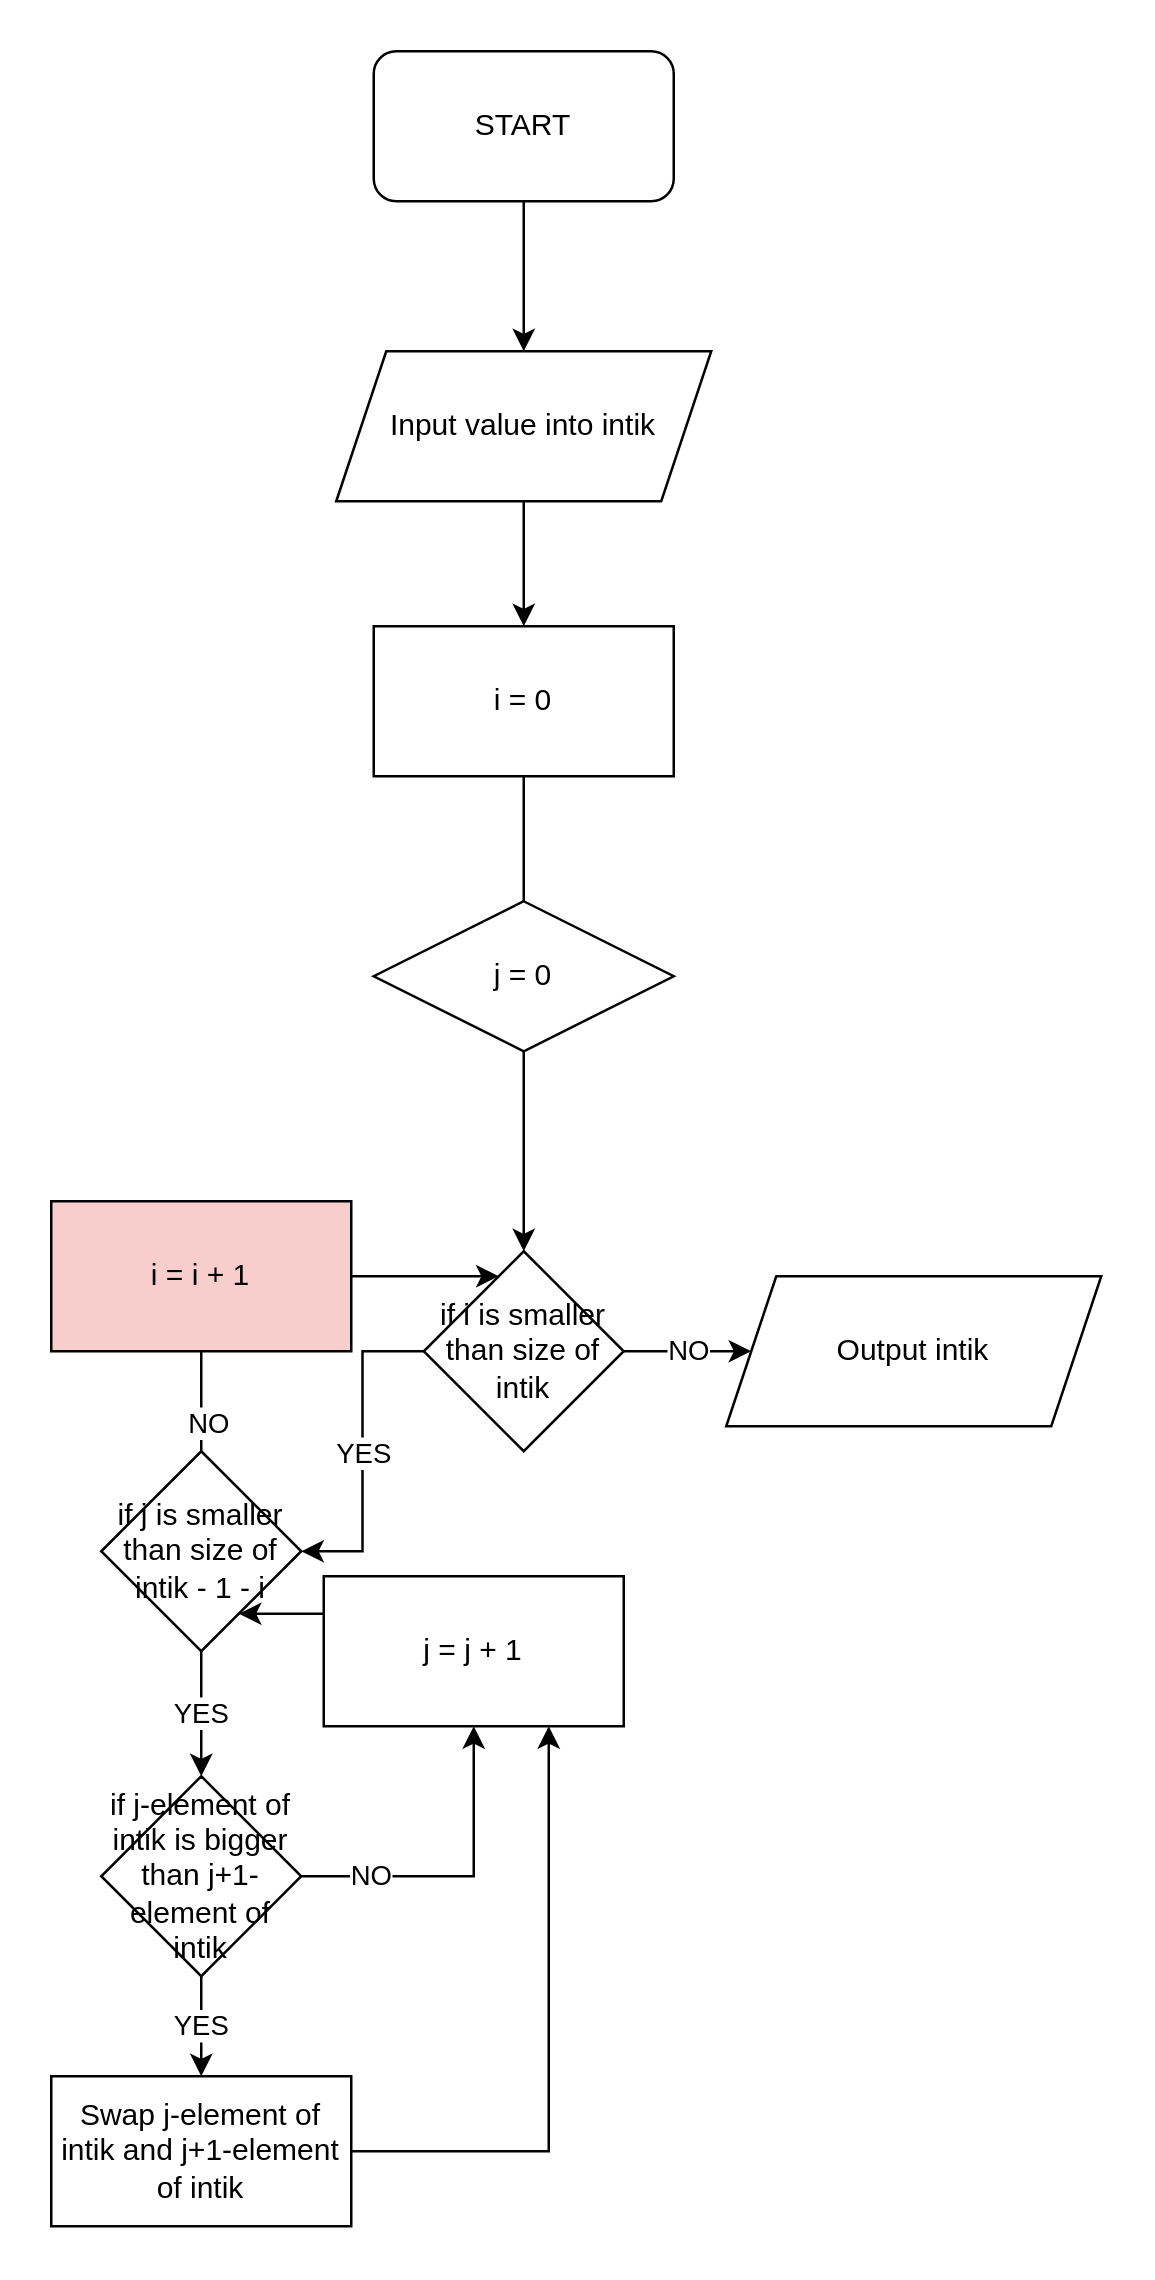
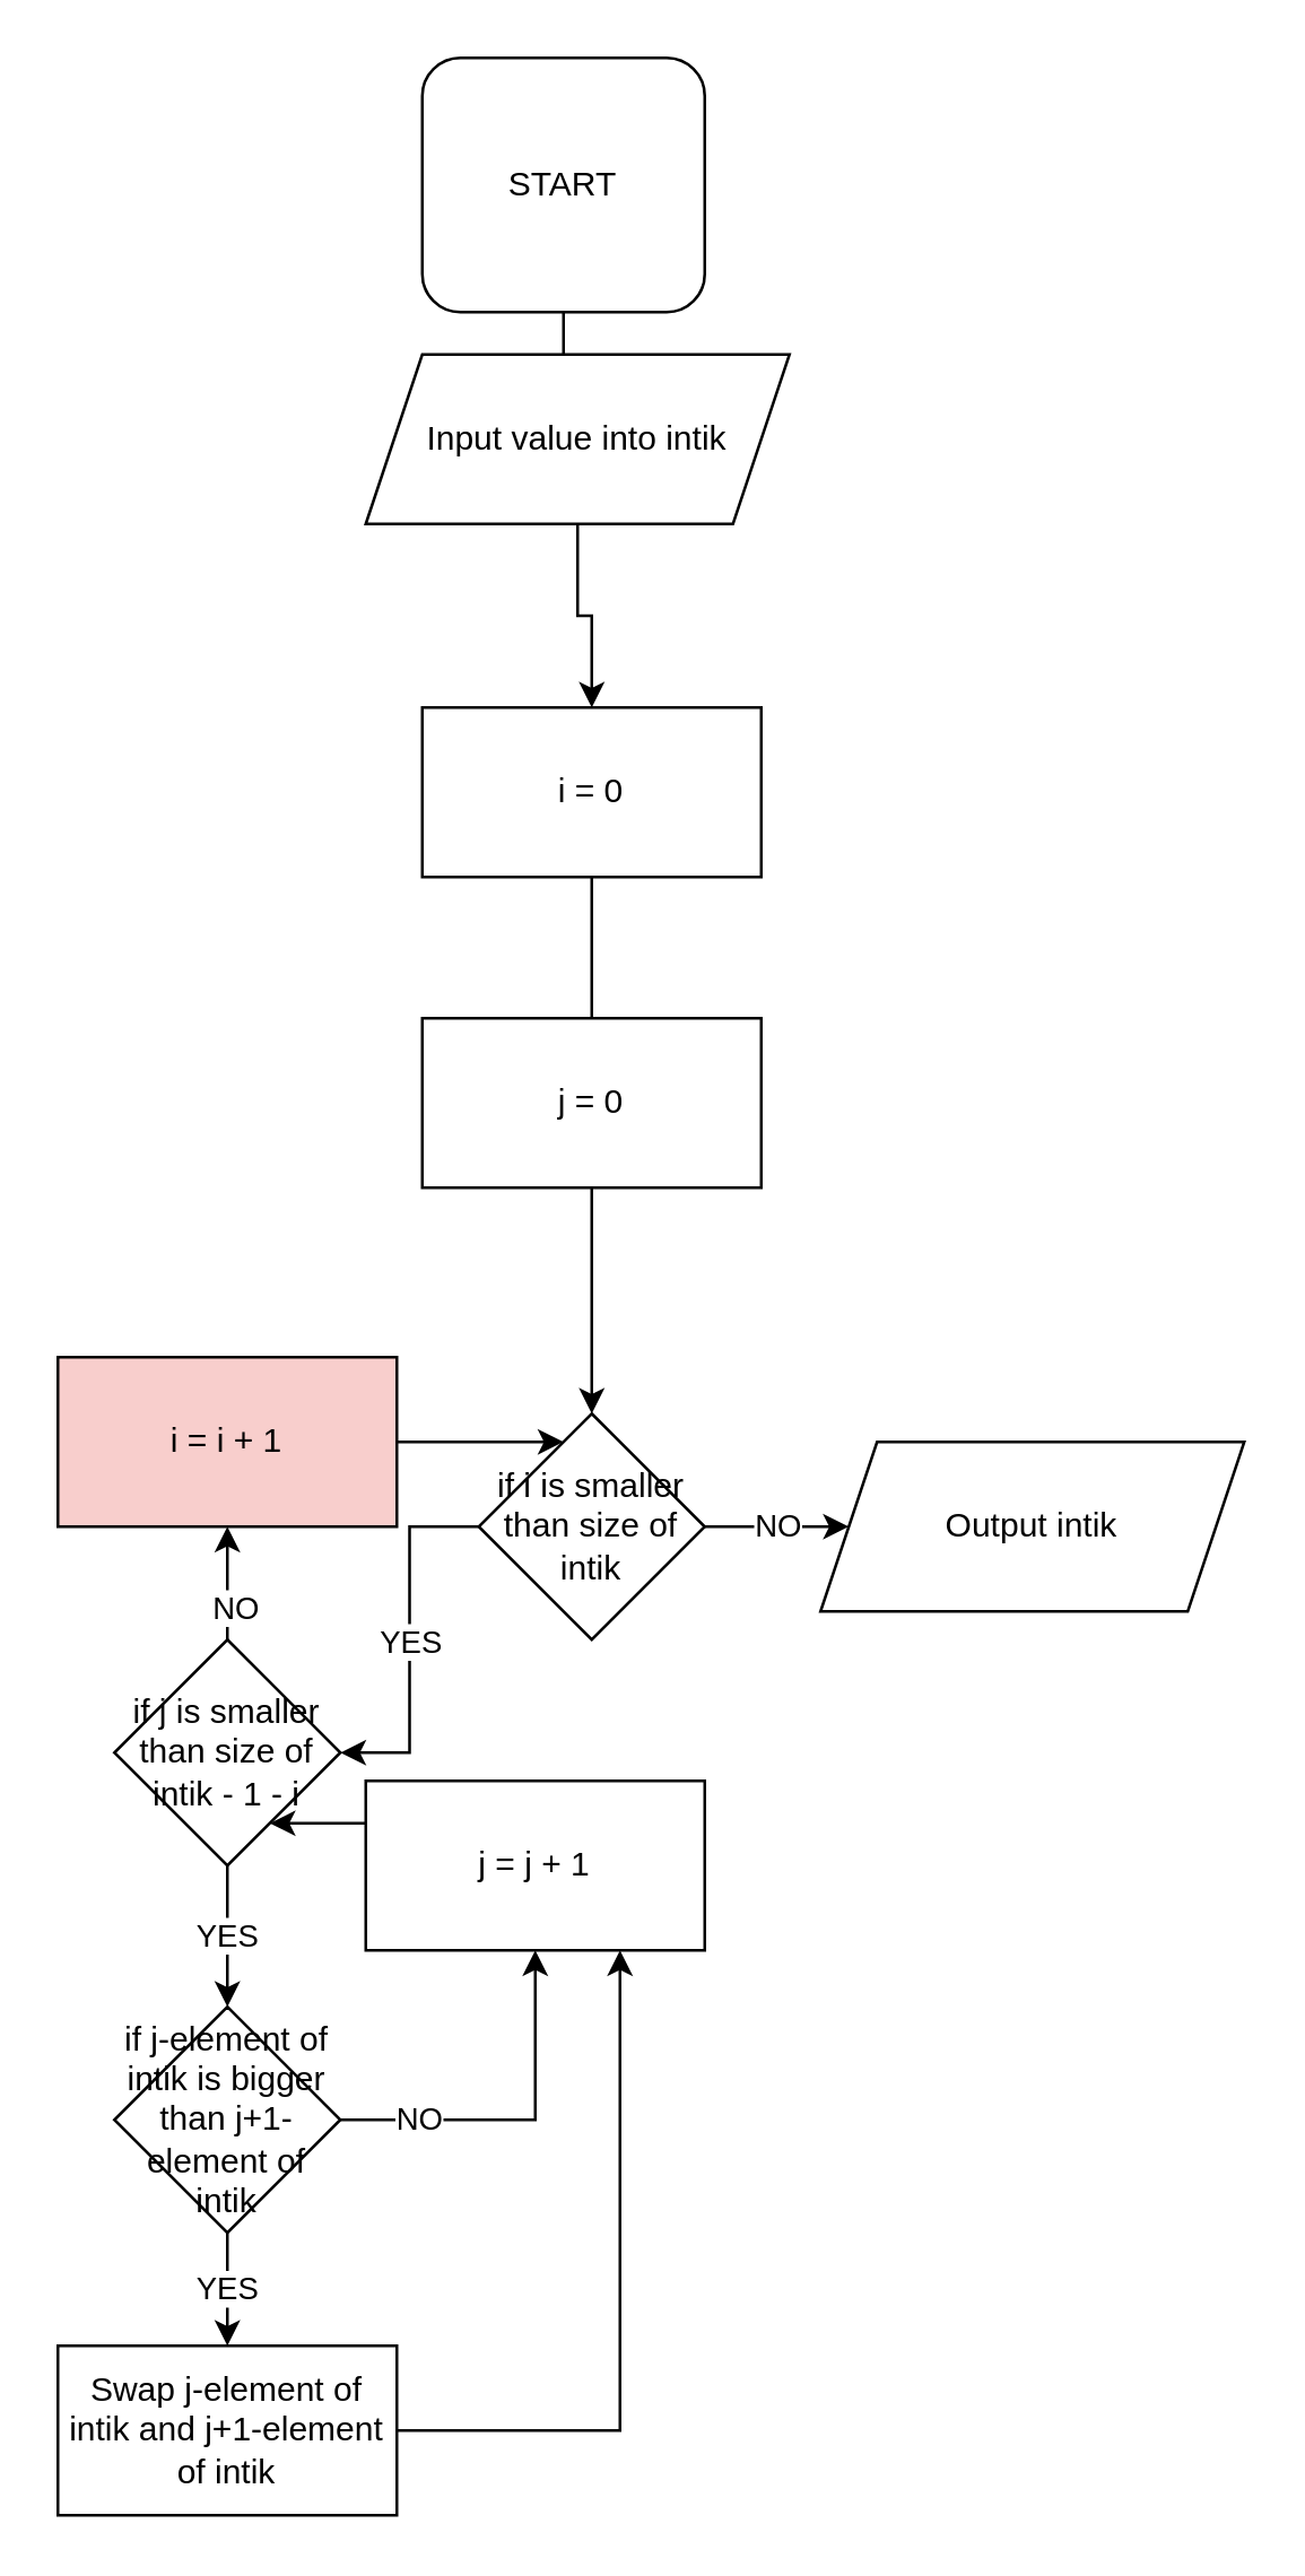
- <mxCell id="3" value="START" style="rounded=1;whiteSpace=wrap;html=1;" vertex="1" parent="1"><mxGeometry x="149" y="20" width="120" height="60" as="geometry" /></mxCell>
+ <mxCell id="3" value="START" style="rounded=1;whiteSpace=wrap;html=1;" vertex="1" parent="1"><mxGeometry x="149" y="20" width="100" height="90" as="geometry" /></mxCell>
- <mxCell id="8" value="Input value into intik" style="shape=parallelogram;perimeter=parallelogramPerimeter;whiteSpace=wrap;html=1;fixedSize=1;" vertex="1" parent="1"><mxGeometry x="134" y="140" width="150" height="60" as="geometry" /></mxCell>
+ <mxCell id="8" value="Input value into intik" style="shape=parallelogram;perimeter=parallelogramPerimeter;whiteSpace=wrap;html=1;fixedSize=1;" vertex="1" parent="1"><mxGeometry x="129" y="125" width="150" height="60" as="geometry" /></mxCell>
- <mxCell id="11" value="j = 0" style="rhombus;whiteSpace=wrap;html=1;" vertex="1" parent="1"><mxGeometry x="149" y="360" width="120" height="60" as="geometry" /></mxCell>
+ <mxCell id="11" value="j = 0" style="rounded=0;whiteSpace=wrap;html=1;" vertex="1" parent="1"><mxGeometry x="149" y="360" width="120" height="60" as="geometry" /></mxCell>
- <mxCell id="15" style="edgeStyle=orthogonalEdgeStyle;rounded=0;orthogonalLoop=1;jettySize=auto;html=1;endArrow=none;" edge="1" parent="1" source="17" target="23"><mxGeometry relative="1" as="geometry" /></mxCell>
+ <mxCell id="15" style="edgeStyle=orthogonalEdgeStyle;rounded=0;orthogonalLoop=1;jettySize=auto;html=1;" edge="1" parent="1" source="17" target="23"><mxGeometry relative="1" as="geometry" /></mxCell>
